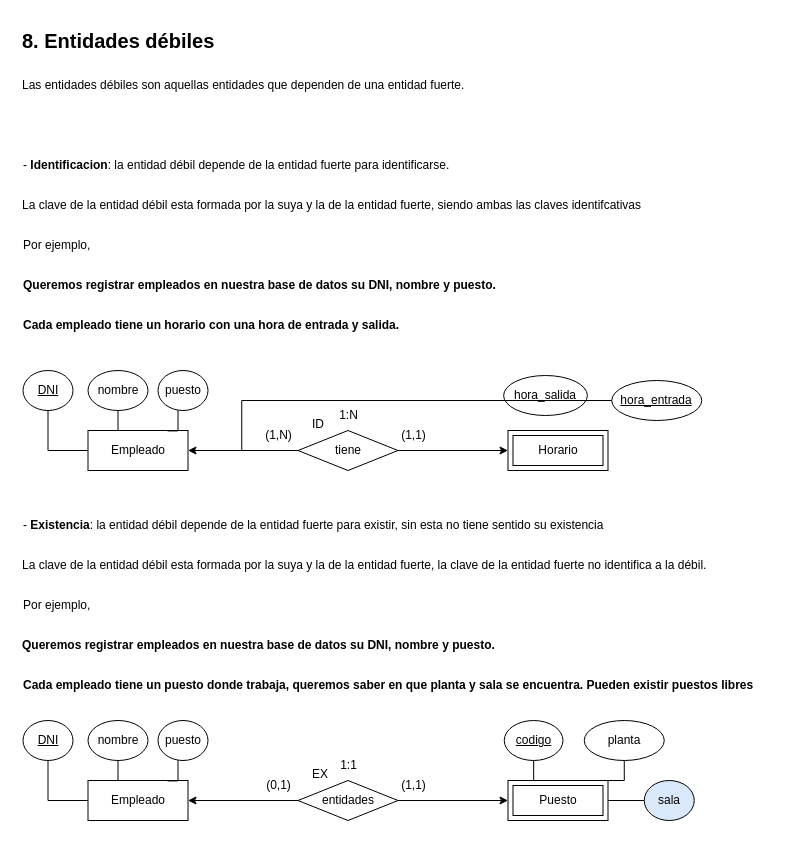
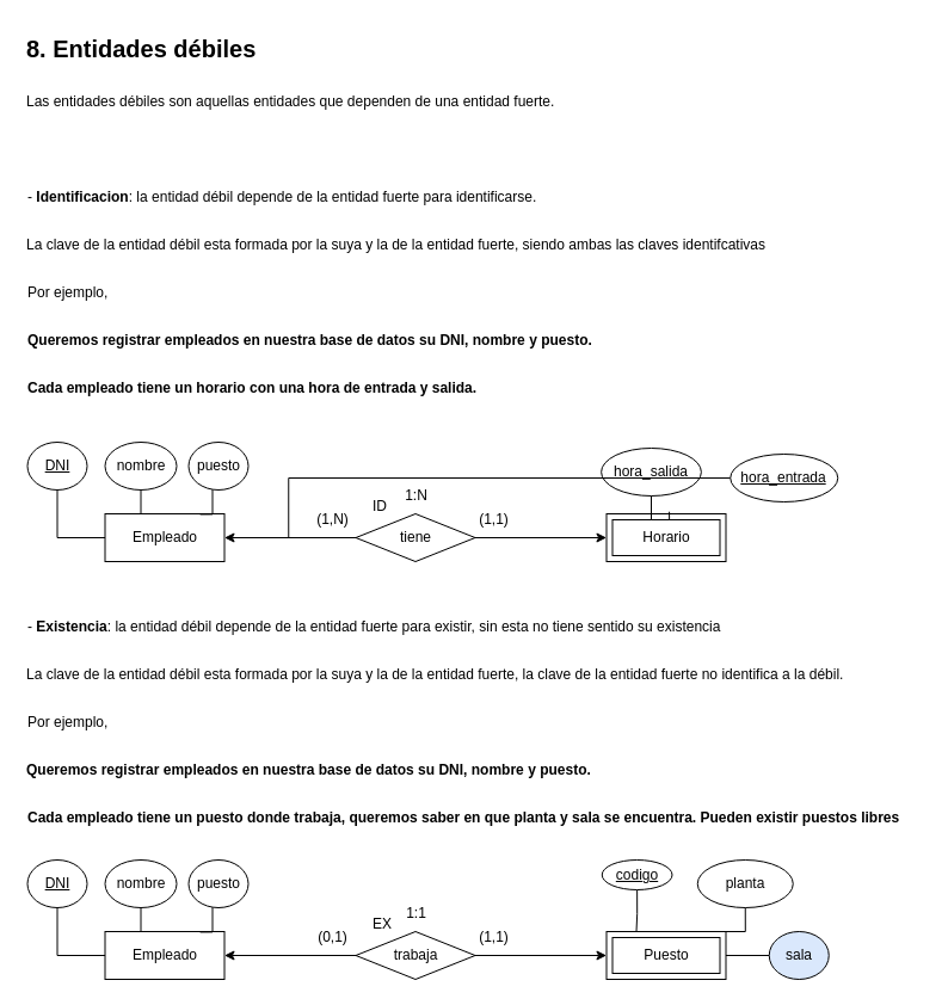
+ <mxCell id="29" style="edgeStyle=orthogonalEdgeStyle;rounded=0;orthogonalLoop=1;jettySize=auto;html=1;entryX=0.526;entryY=-0.044;entryDx=0;entryDy=0;entryPerimeter=0;endArrow=none;endFill=0;" edge="1" parent="1" source="19" target="27"><mxGeometry relative="1" as="geometry" /></mxCell>
- <mxCell id="48" value="codigo" style="ellipse;whiteSpace=wrap;html=1;align=center;fontStyle=4;" vertex="1" parent="1"><mxGeometry x="503.75" y="720" width="58.75" height="40" as="geometry" /></mxCell>
+ <mxCell id="48" value="codigo" style="ellipse;whiteSpace=wrap;html=1;align=center;fontStyle=4;" vertex="1" parent="1"><mxGeometry x="503.75" y="720" width="58.75" height="25" as="geometry" /></mxCell>
- <mxCell id="41" value="entidades" style="shape=rhombus;perimeter=rhombusPerimeter;whiteSpace=wrap;html=1;align=center;" vertex="1" parent="1"><mxGeometry x="297.5" y="780" width="100" height="40" as="geometry" /></mxCell>
+ <mxCell id="41" value="trabaja" style="shape=rhombus;perimeter=rhombusPerimeter;whiteSpace=wrap;html=1;align=center;" vertex="1" parent="1"><mxGeometry x="297.5" y="780" width="100" height="40" as="geometry" /></mxCell>
